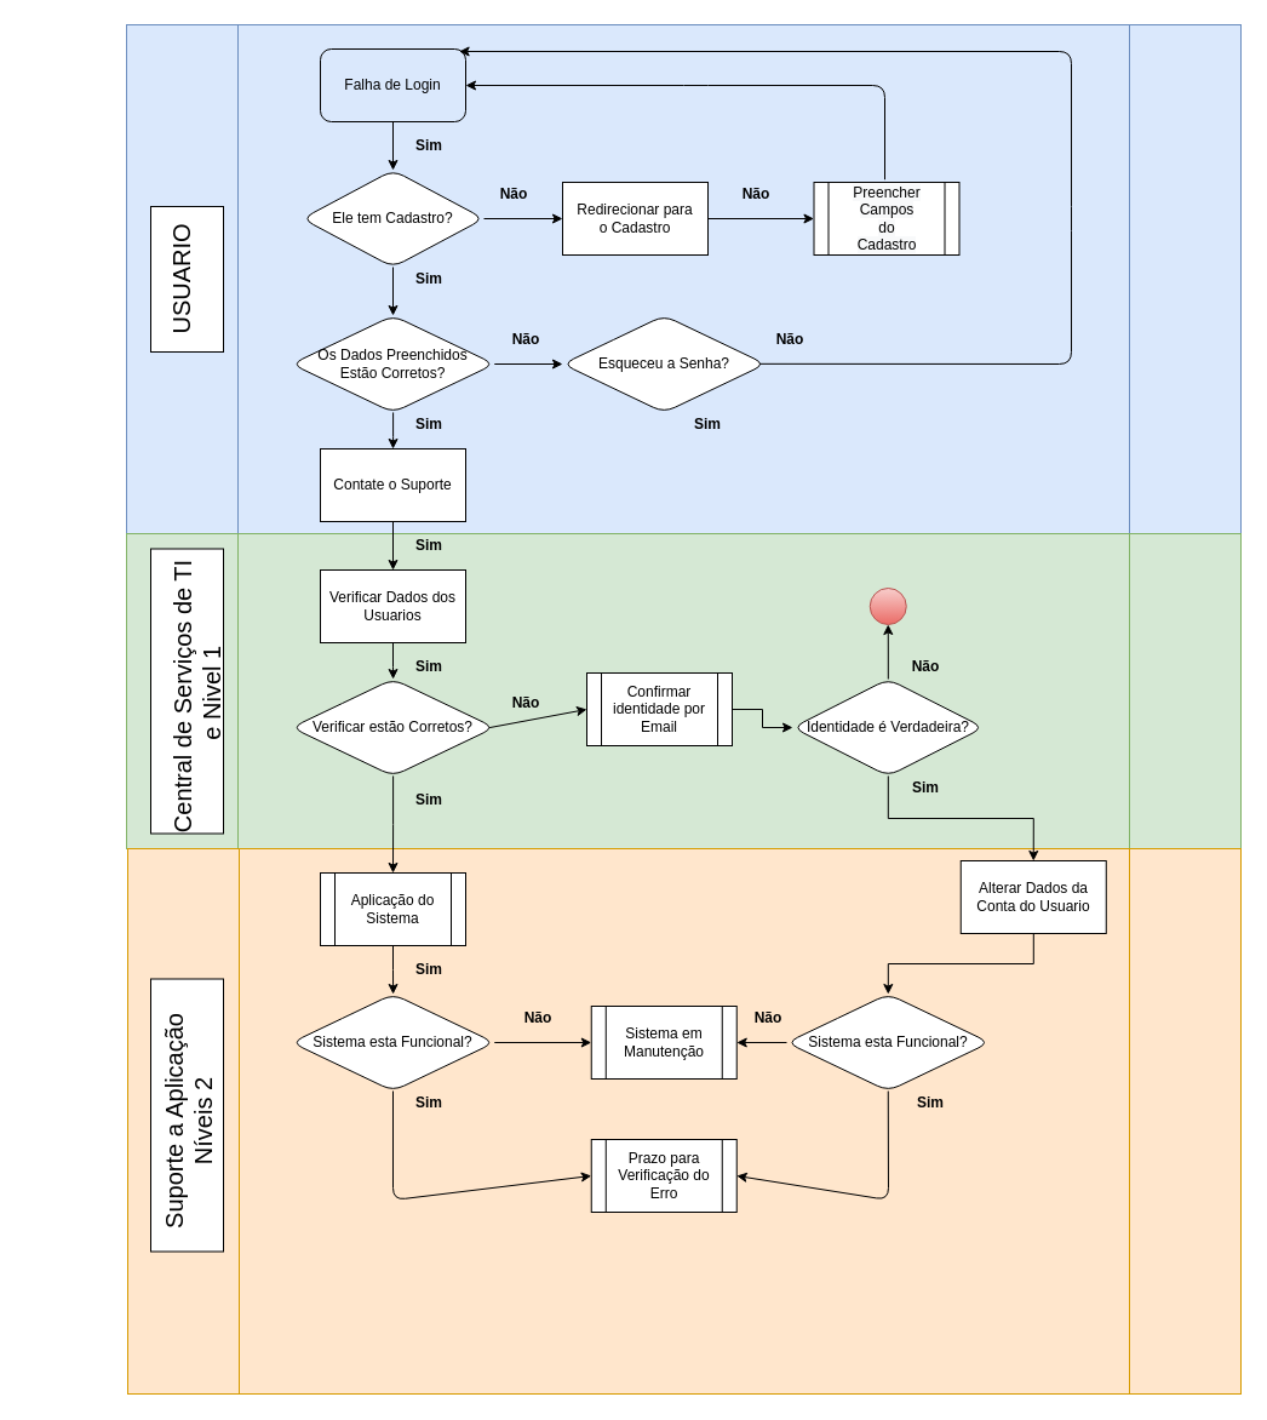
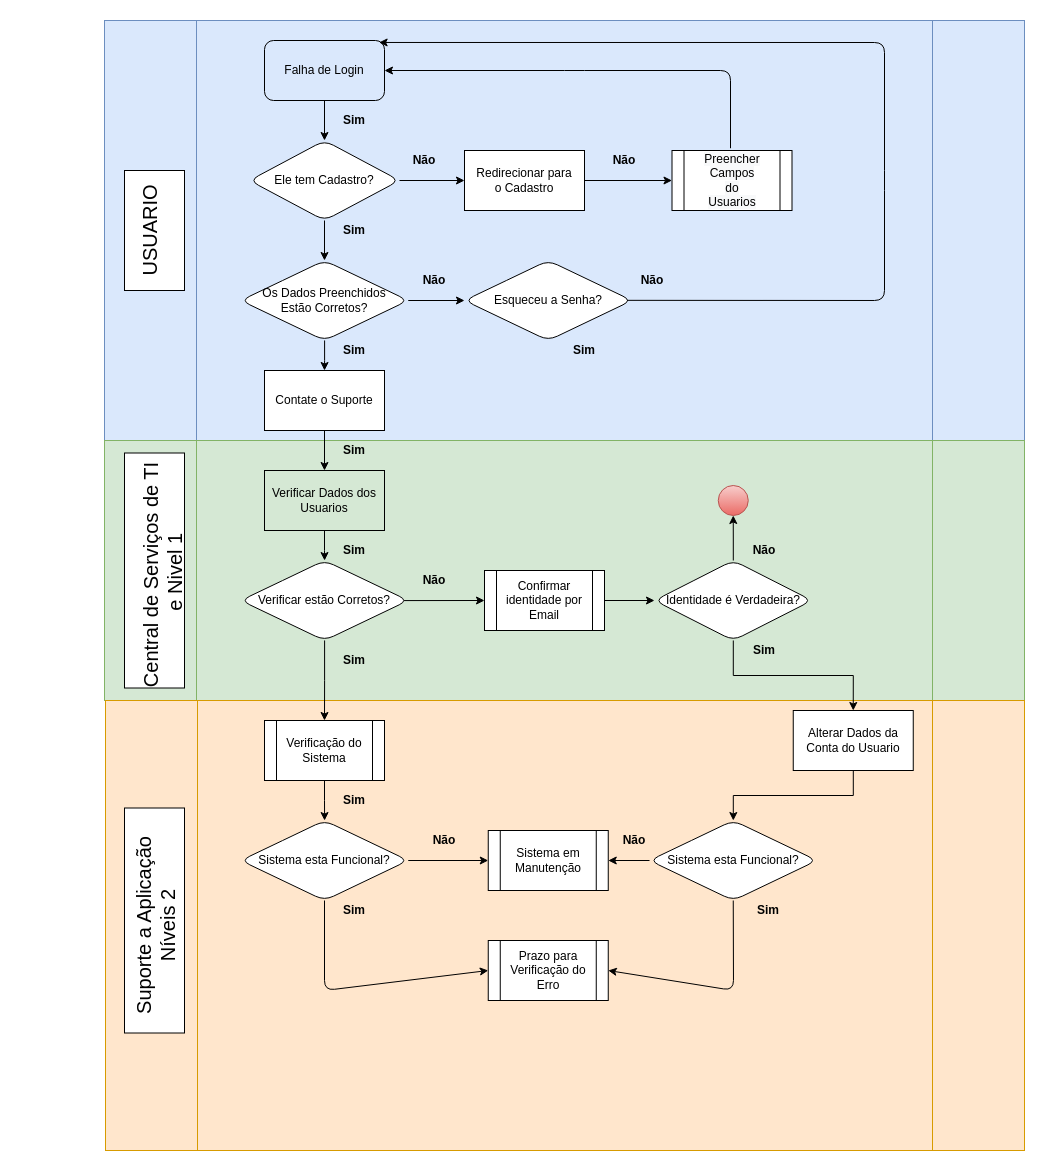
- <mxCell id="31" value="&#10;&#10;&lt;span style=&quot;color: rgb(0, 0, 0); font-family: helvetica; font-size: 12px; font-style: normal; font-weight: 400; letter-spacing: normal; text-align: center; text-indent: 0px; text-transform: none; word-spacing: 0px; background-color: rgb(248, 249, 250); display: inline; float: none;&quot;&gt;Preencher Campos&lt;/span&gt;&lt;br style=&quot;color: rgb(0, 0, 0); font-family: helvetica; font-size: 12px; font-style: normal; font-weight: 400; letter-spacing: normal; text-align: center; text-indent: 0px; text-transform: none; word-spacing: 0px; background-color: rgb(248, 249, 250);&quot;&gt;&lt;span style=&quot;color: rgb(0, 0, 0); font-family: helvetica; font-size: 12px; font-style: normal; font-weight: 400; letter-spacing: normal; text-align: center; text-indent: 0px; text-transform: none; word-spacing: 0px; background-color: rgb(248, 249, 250); display: inline; float: none;&quot;&gt;do&lt;/span&gt;&lt;br style=&quot;color: rgb(0, 0, 0); font-family: helvetica; font-size: 12px; font-style: normal; font-weight: 400; letter-spacing: normal; text-align: center; text-indent: 0px; text-transform: none; word-spacing: 0px; background-color: rgb(248, 249, 250);&quot;&gt;&lt;span style=&quot;color: rgb(0, 0, 0); font-family: helvetica; font-size: 12px; font-style: normal; font-weight: 400; letter-spacing: normal; text-align: center; text-indent: 0px; text-transform: none; word-spacing: 0px; background-color: rgb(248, 249, 250); display: inline; float: none;&quot;&gt;Cadastro&lt;/span&gt;&#10;&#10;" style="shape=process;whiteSpace=wrap;html=1;backgroundOutline=1;shadow=0;" vertex="1" parent="1"><mxGeometry x="671.5" y="150" width="120" height="60" as="geometry" /></mxCell>
+ <mxCell id="31" value="&#10;&#10;&lt;span style=&quot;color: rgb(0, 0, 0); font-family: helvetica; font-size: 12px; font-style: normal; font-weight: 400; letter-spacing: normal; text-align: center; text-indent: 0px; text-transform: none; word-spacing: 0px; background-color: rgb(248, 249, 250); display: inline; float: none;&quot;&gt;Preencher Campos&lt;/span&gt;&lt;br style=&quot;color: rgb(0, 0, 0); font-family: helvetica; font-size: 12px; font-style: normal; font-weight: 400; letter-spacing: normal; text-align: center; text-indent: 0px; text-transform: none; word-spacing: 0px; background-color: rgb(248, 249, 250);&quot;&gt;&lt;span style=&quot;color: rgb(0, 0, 0); font-family: helvetica; font-size: 12px; font-style: normal; font-weight: 400; letter-spacing: normal; text-align: center; text-indent: 0px; text-transform: none; word-spacing: 0px; background-color: rgb(248, 249, 250); display: inline; float: none;&quot;&gt;do&lt;/span&gt;&lt;br style=&quot;color: rgb(0, 0, 0); font-family: helvetica; font-size: 12px; font-style: normal; font-weight: 400; letter-spacing: normal; text-align: center; text-indent: 0px; text-transform: none; word-spacing: 0px; background-color: rgb(248, 249, 250);&quot;&gt;&lt;span style=&quot;color: rgb(0, 0, 0); font-family: helvetica; font-size: 12px; font-style: normal; font-weight: 400; letter-spacing: normal; text-align: center; text-indent: 0px; text-transform: none; word-spacing: 0px; background-color: rgb(248, 249, 250); display: inline; float: none;&quot;&gt;Usuarios&lt;/span&gt;&#10;&#10;" style="shape=process;whiteSpace=wrap;html=1;backgroundOutline=1;shadow=0;" vertex="1" parent="1"><mxGeometry x="671.5" y="150" width="120" height="60" as="geometry" /></mxCell>
- <mxCell id="33" value="Verificar Dados dos&lt;br&gt;Usuarios" style="rounded=0;whiteSpace=wrap;html=1;shadow=0;" vertex="1" parent="1"><mxGeometry x="264" y="470" width="120" height="60" as="geometry" /></mxCell>
+ <mxCell id="33" value="Verificar Dados dos&lt;br&gt;Usuarios" style="rounded=0;whiteSpace=wrap;html=1;shadow=0;fillColor=#d5e8d4;" vertex="1" parent="1"><mxGeometry x="264" y="470" width="120" height="60" as="geometry" /></mxCell>
- <mxCell id="44" value="Confirmar identidade por Email" style="shape=process;whiteSpace=wrap;html=1;backgroundOutline=1;shadow=0;" vertex="1" parent="1"><mxGeometry x="484" y="555" width="120" height="60" as="geometry" /></mxCell>
+ <mxCell id="44" value="Confirmar identidade por Email" style="shape=process;whiteSpace=wrap;html=1;backgroundOutline=1;shadow=0;" vertex="1" parent="1"><mxGeometry x="484" y="570" width="120" height="60" as="geometry" /></mxCell>
- <mxCell id="55" value="Aplicação do Sistema" style="shape=process;whiteSpace=wrap;html=1;backgroundOutline=1;shadow=0;" vertex="1" parent="1"><mxGeometry x="264" y="720" width="120" height="60" as="geometry" /></mxCell>
+ <mxCell id="55" value="Verificação do Sistema" style="shape=process;whiteSpace=wrap;html=1;backgroundOutline=1;shadow=0;" vertex="1" parent="1"><mxGeometry x="264" y="720" width="120" height="60" as="geometry" /></mxCell>
